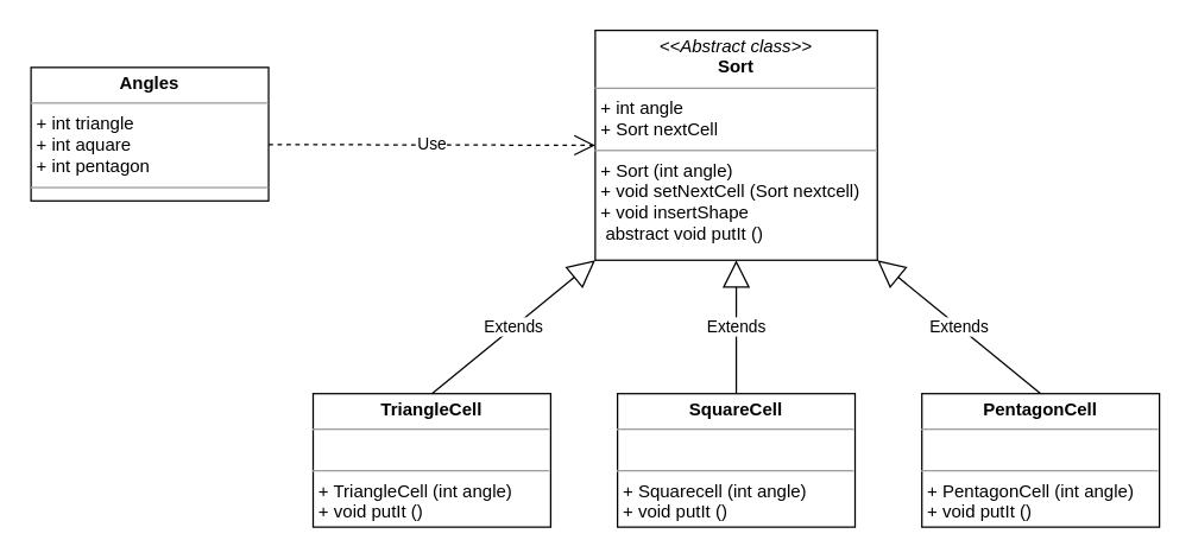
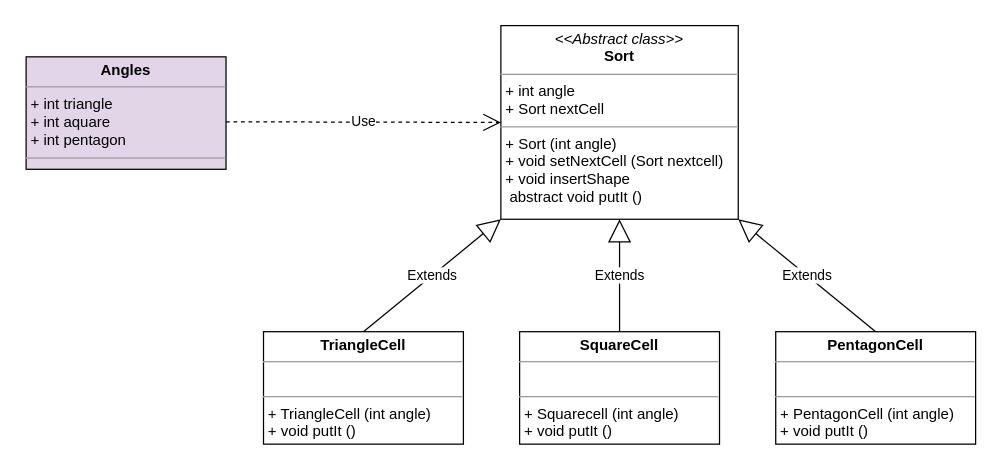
- <mxCell id="2" value="&lt;p style=&quot;margin:0px;margin-top:4px;text-align:center;&quot;&gt;&lt;b&gt;Angles&lt;/b&gt;&lt;/p&gt;&lt;hr size=&quot;1&quot;&gt;&lt;p style=&quot;margin:0px;margin-left:4px;&quot;&gt;+ int triangle&lt;/p&gt;&lt;p style=&quot;margin:0px;margin-left:4px;&quot;&gt;+ int aquare&lt;/p&gt;&lt;p style=&quot;margin:0px;margin-left:4px;&quot;&gt;+ int pentagon&lt;/p&gt;&lt;hr size=&quot;1&quot;&gt;&lt;p style=&quot;margin:0px;margin-left:4px;&quot;&gt;&lt;br&gt;&lt;/p&gt;" style="verticalAlign=top;align=left;overflow=fill;fontSize=12;fontFamily=Helvetica;html=1;" vertex="1" parent="1"><mxGeometry x="20" y="45" width="160" height="90" as="geometry" /></mxCell>
+ <mxCell id="2" value="&lt;p style=&quot;margin:0px;margin-top:4px;text-align:center;&quot;&gt;&lt;b&gt;Angles&lt;/b&gt;&lt;/p&gt;&lt;hr size=&quot;1&quot;&gt;&lt;p style=&quot;margin:0px;margin-left:4px;&quot;&gt;+ int triangle&lt;/p&gt;&lt;p style=&quot;margin:0px;margin-left:4px;&quot;&gt;+ int aquare&lt;/p&gt;&lt;p style=&quot;margin:0px;margin-left:4px;&quot;&gt;+ int pentagon&lt;/p&gt;&lt;hr size=&quot;1&quot;&gt;&lt;p style=&quot;margin:0px;margin-left:4px;&quot;&gt;&lt;br&gt;&lt;/p&gt;" style="verticalAlign=top;align=left;overflow=fill;fontSize=12;fontFamily=Helvetica;html=1;fillColor=#e1d5e7;" vertex="1" parent="1"><mxGeometry x="20" y="45" width="160" height="90" as="geometry" /></mxCell>
